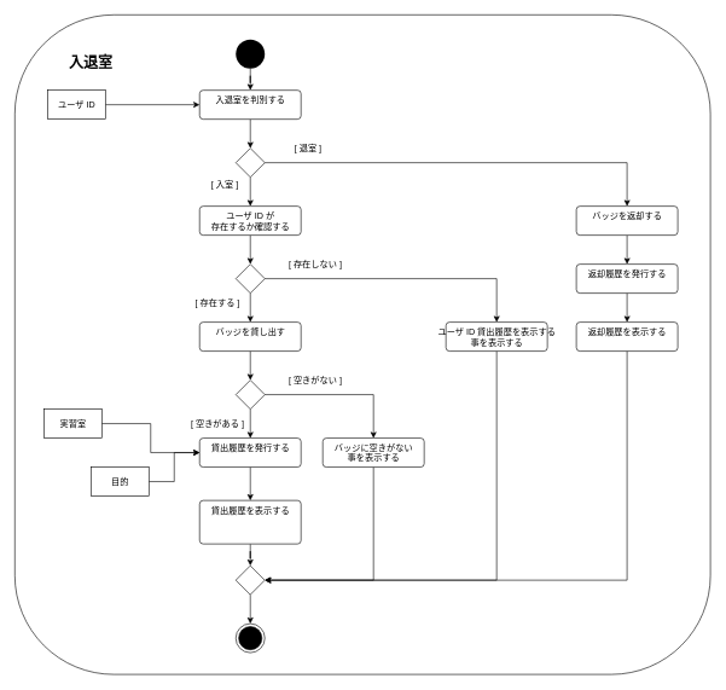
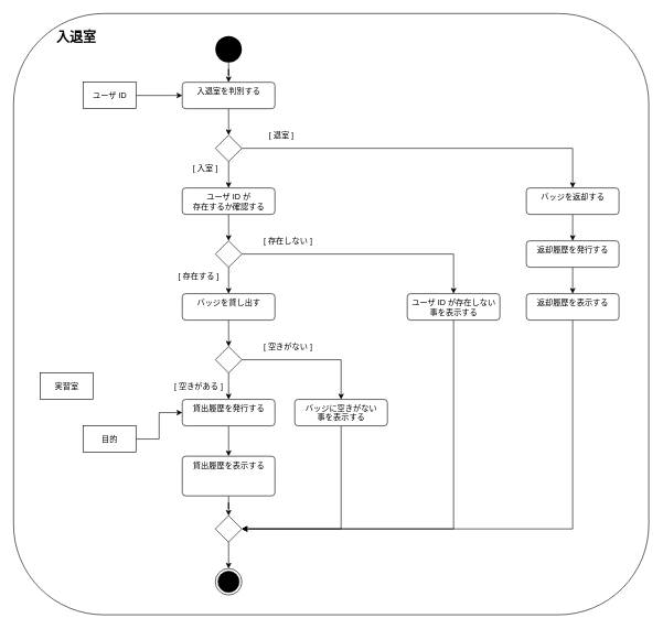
- <mxCell id="46" value="入退室" style="text;html=1;strokeColor=none;fillColor=none;align=center;verticalAlign=middle;whiteSpace=wrap;rounded=0;fontSize=20;fontStyle=1" vertex="1" parent="1"><mxGeometry x="70" y="70" width="110" height="30" as="geometry" /></mxCell>
+ <mxCell id="46" value="入退室" style="text;html=1;strokeColor=none;fillColor=none;align=center;verticalAlign=middle;whiteSpace=wrap;rounded=0;fontSize=20;fontStyle=1" vertex="1" parent="1"><mxGeometry x="60" y="40" width="110" height="30" as="geometry" /></mxCell>
- <mxCell id="9" value="ユーザ ID" style="html=1;align=center;verticalAlign=middle;rounded=0;absoluteArcSize=1;arcSize=10;dashed=0;" vertex="1" parent="1"><mxGeometry x="65" y="124" width="80" height="40" as="geometry" /></mxCell>
+ <mxCell id="9" value="ユーザ ID" style="html=1;align=center;verticalAlign=middle;rounded=0;absoluteArcSize=1;arcSize=10;dashed=0;" vertex="1" parent="1"><mxGeometry x="125" y="124" width="80" height="40" as="geometry" /></mxCell>
- <mxCell id="25" value="ユーザ ID 貸出履歴を表示する&lt;br&gt;事を表示する" style="html=1;align=center;verticalAlign=top;rounded=1;absoluteArcSize=1;arcSize=10;dashed=0;" vertex="1" parent="1"><mxGeometry x="615" y="444" width="140" height="40" as="geometry" /></mxCell>
+ <mxCell id="25" value="ユーザ ID が存在しない&lt;br&gt;事を表示する" style="html=1;align=center;verticalAlign=top;rounded=1;absoluteArcSize=1;arcSize=10;dashed=0;" vertex="1" parent="1"><mxGeometry x="615" y="444" width="140" height="40" as="geometry" /></mxCell>
- <mxCell id="40" style="edgeStyle=orthogonalEdgeStyle;rounded=0;orthogonalLoop=1;jettySize=auto;html=1;entryX=0;entryY=0.5;entryDx=0;entryDy=0;" edge="1" parent="1" source="41" target="23"><mxGeometry relative="1" as="geometry" /></mxCell>
